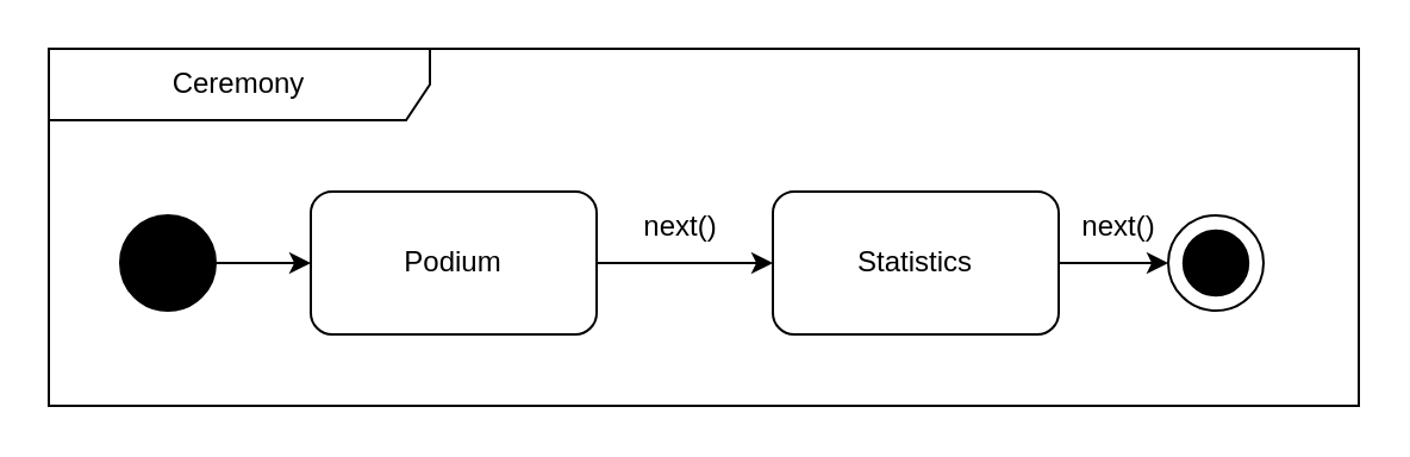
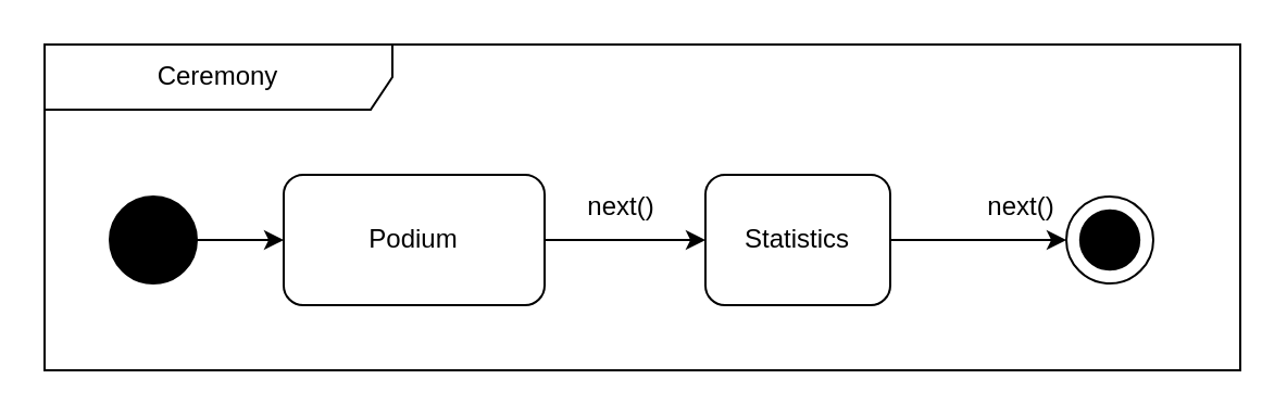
- <mxCell id="9" value="Statistics" style="rounded=1;whiteSpace=wrap;html=1;" parent="6" vertex="1"><mxGeometry x="304" y="60" width="120" height="60" as="geometry" /></mxCell>
+ <mxCell id="9" value="Statistics" style="rounded=1;whiteSpace=wrap;html=1;" parent="6" vertex="1"><mxGeometry x="304" y="60" width="85" height="60" as="geometry" /></mxCell>
